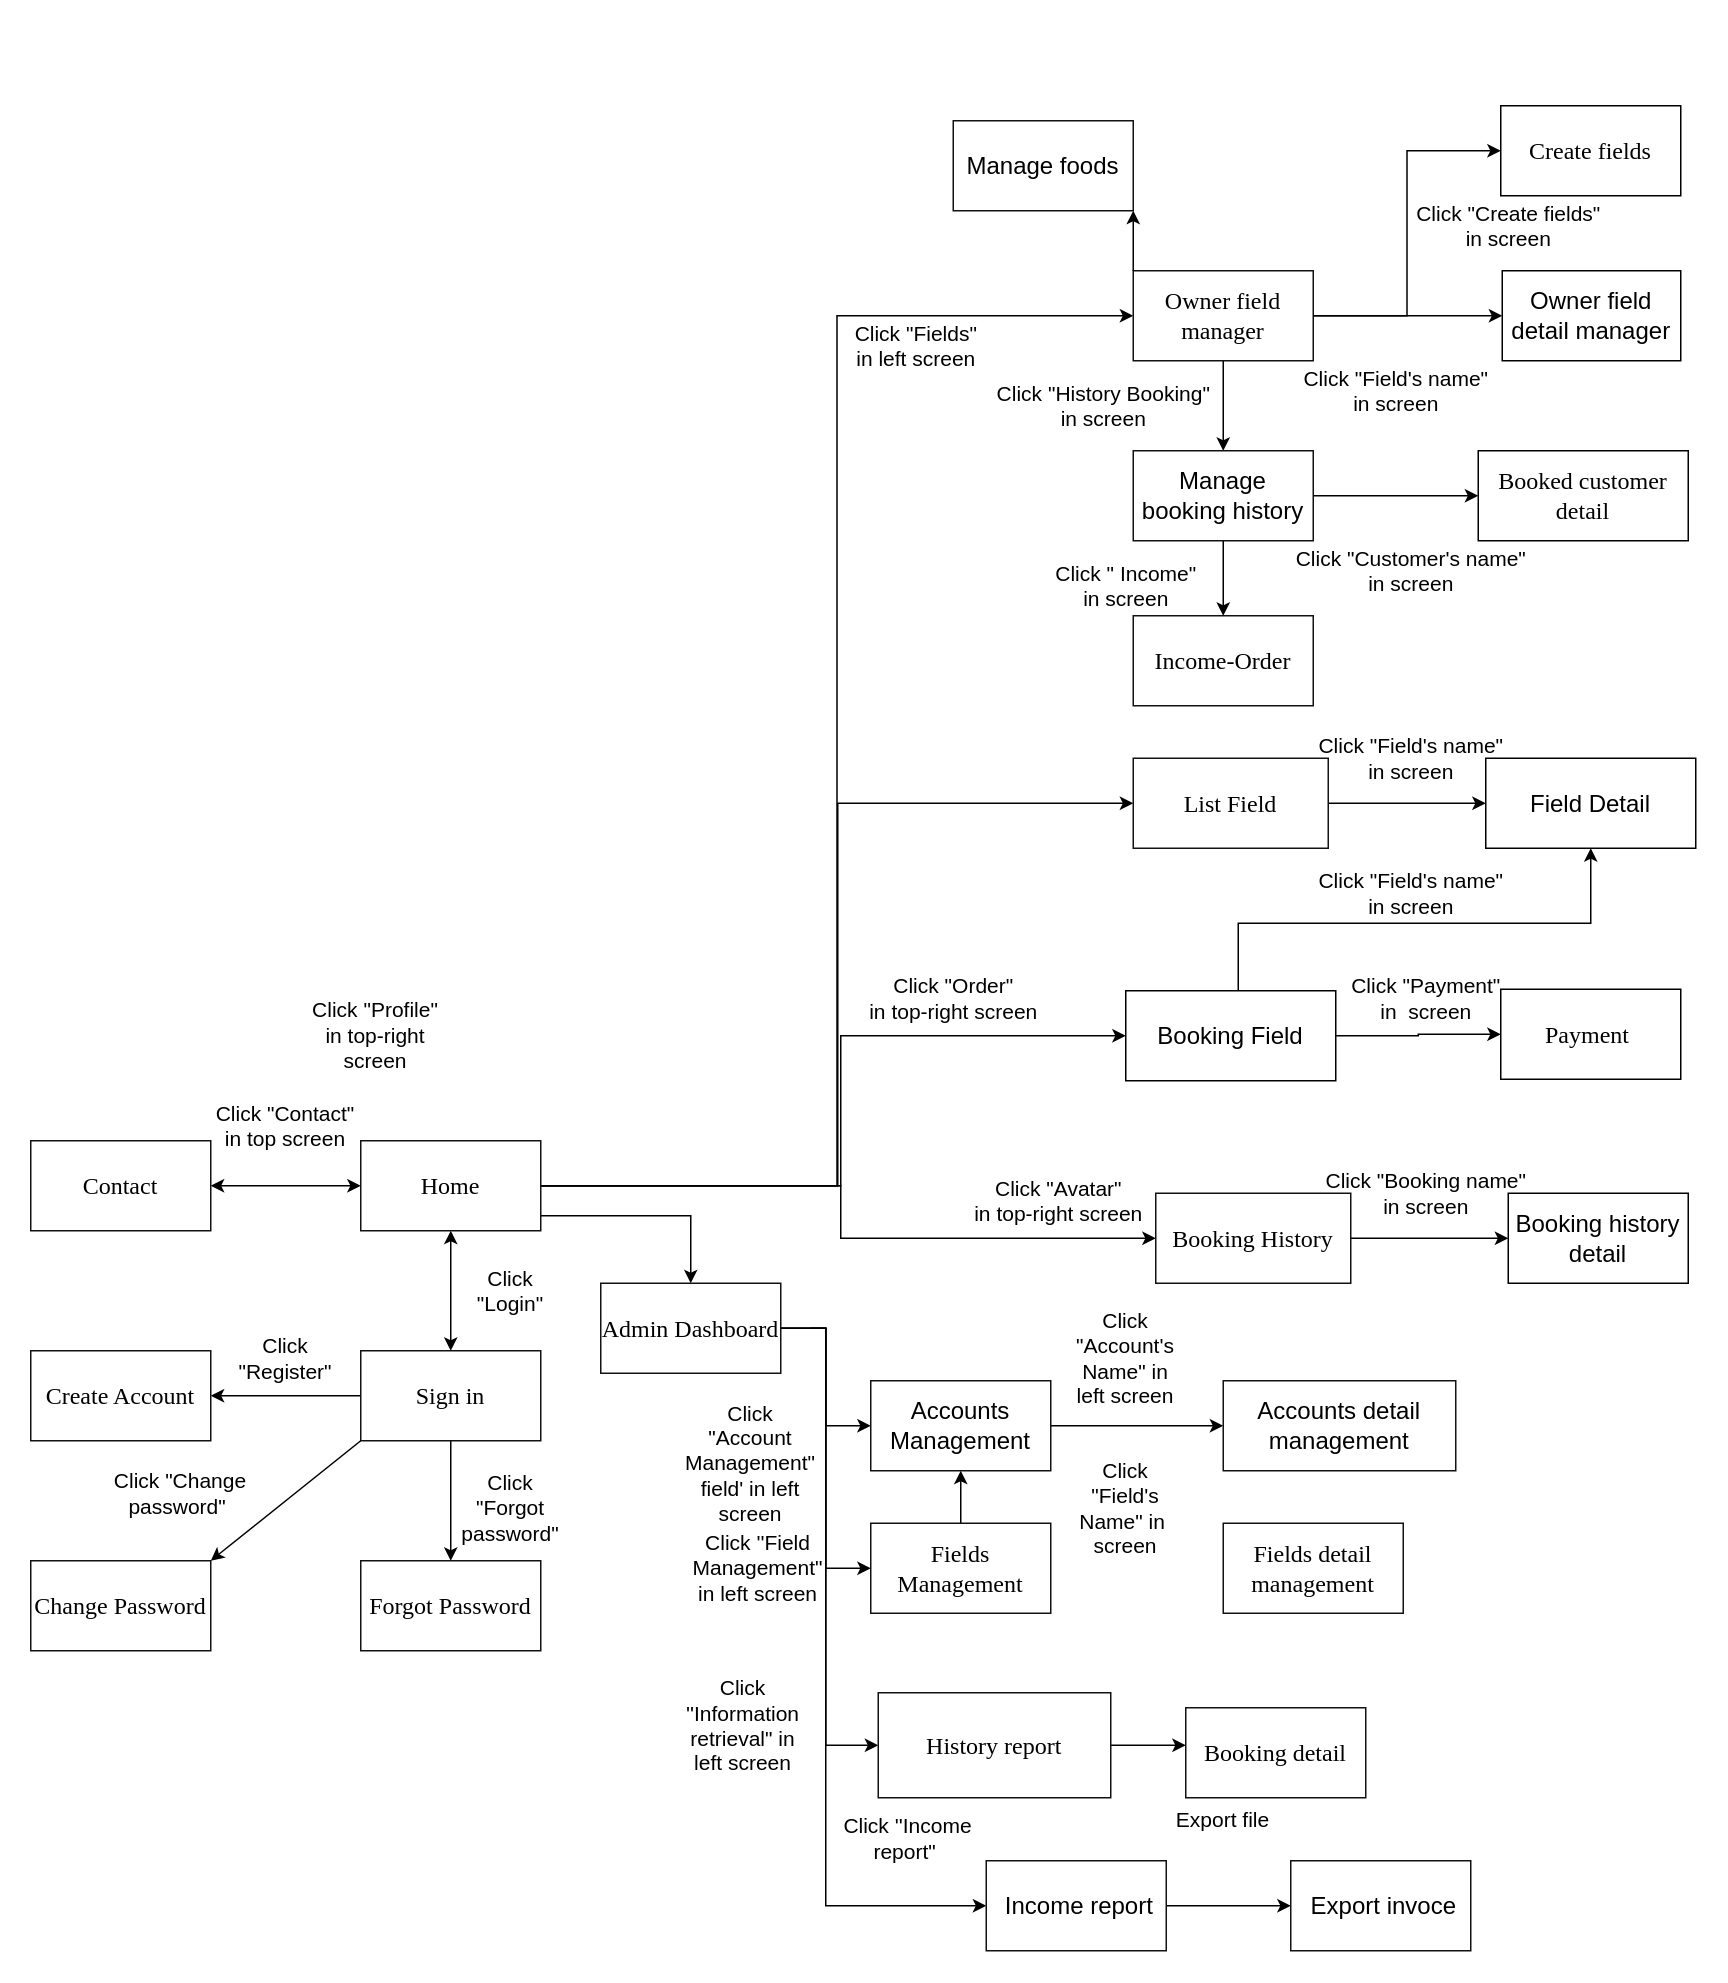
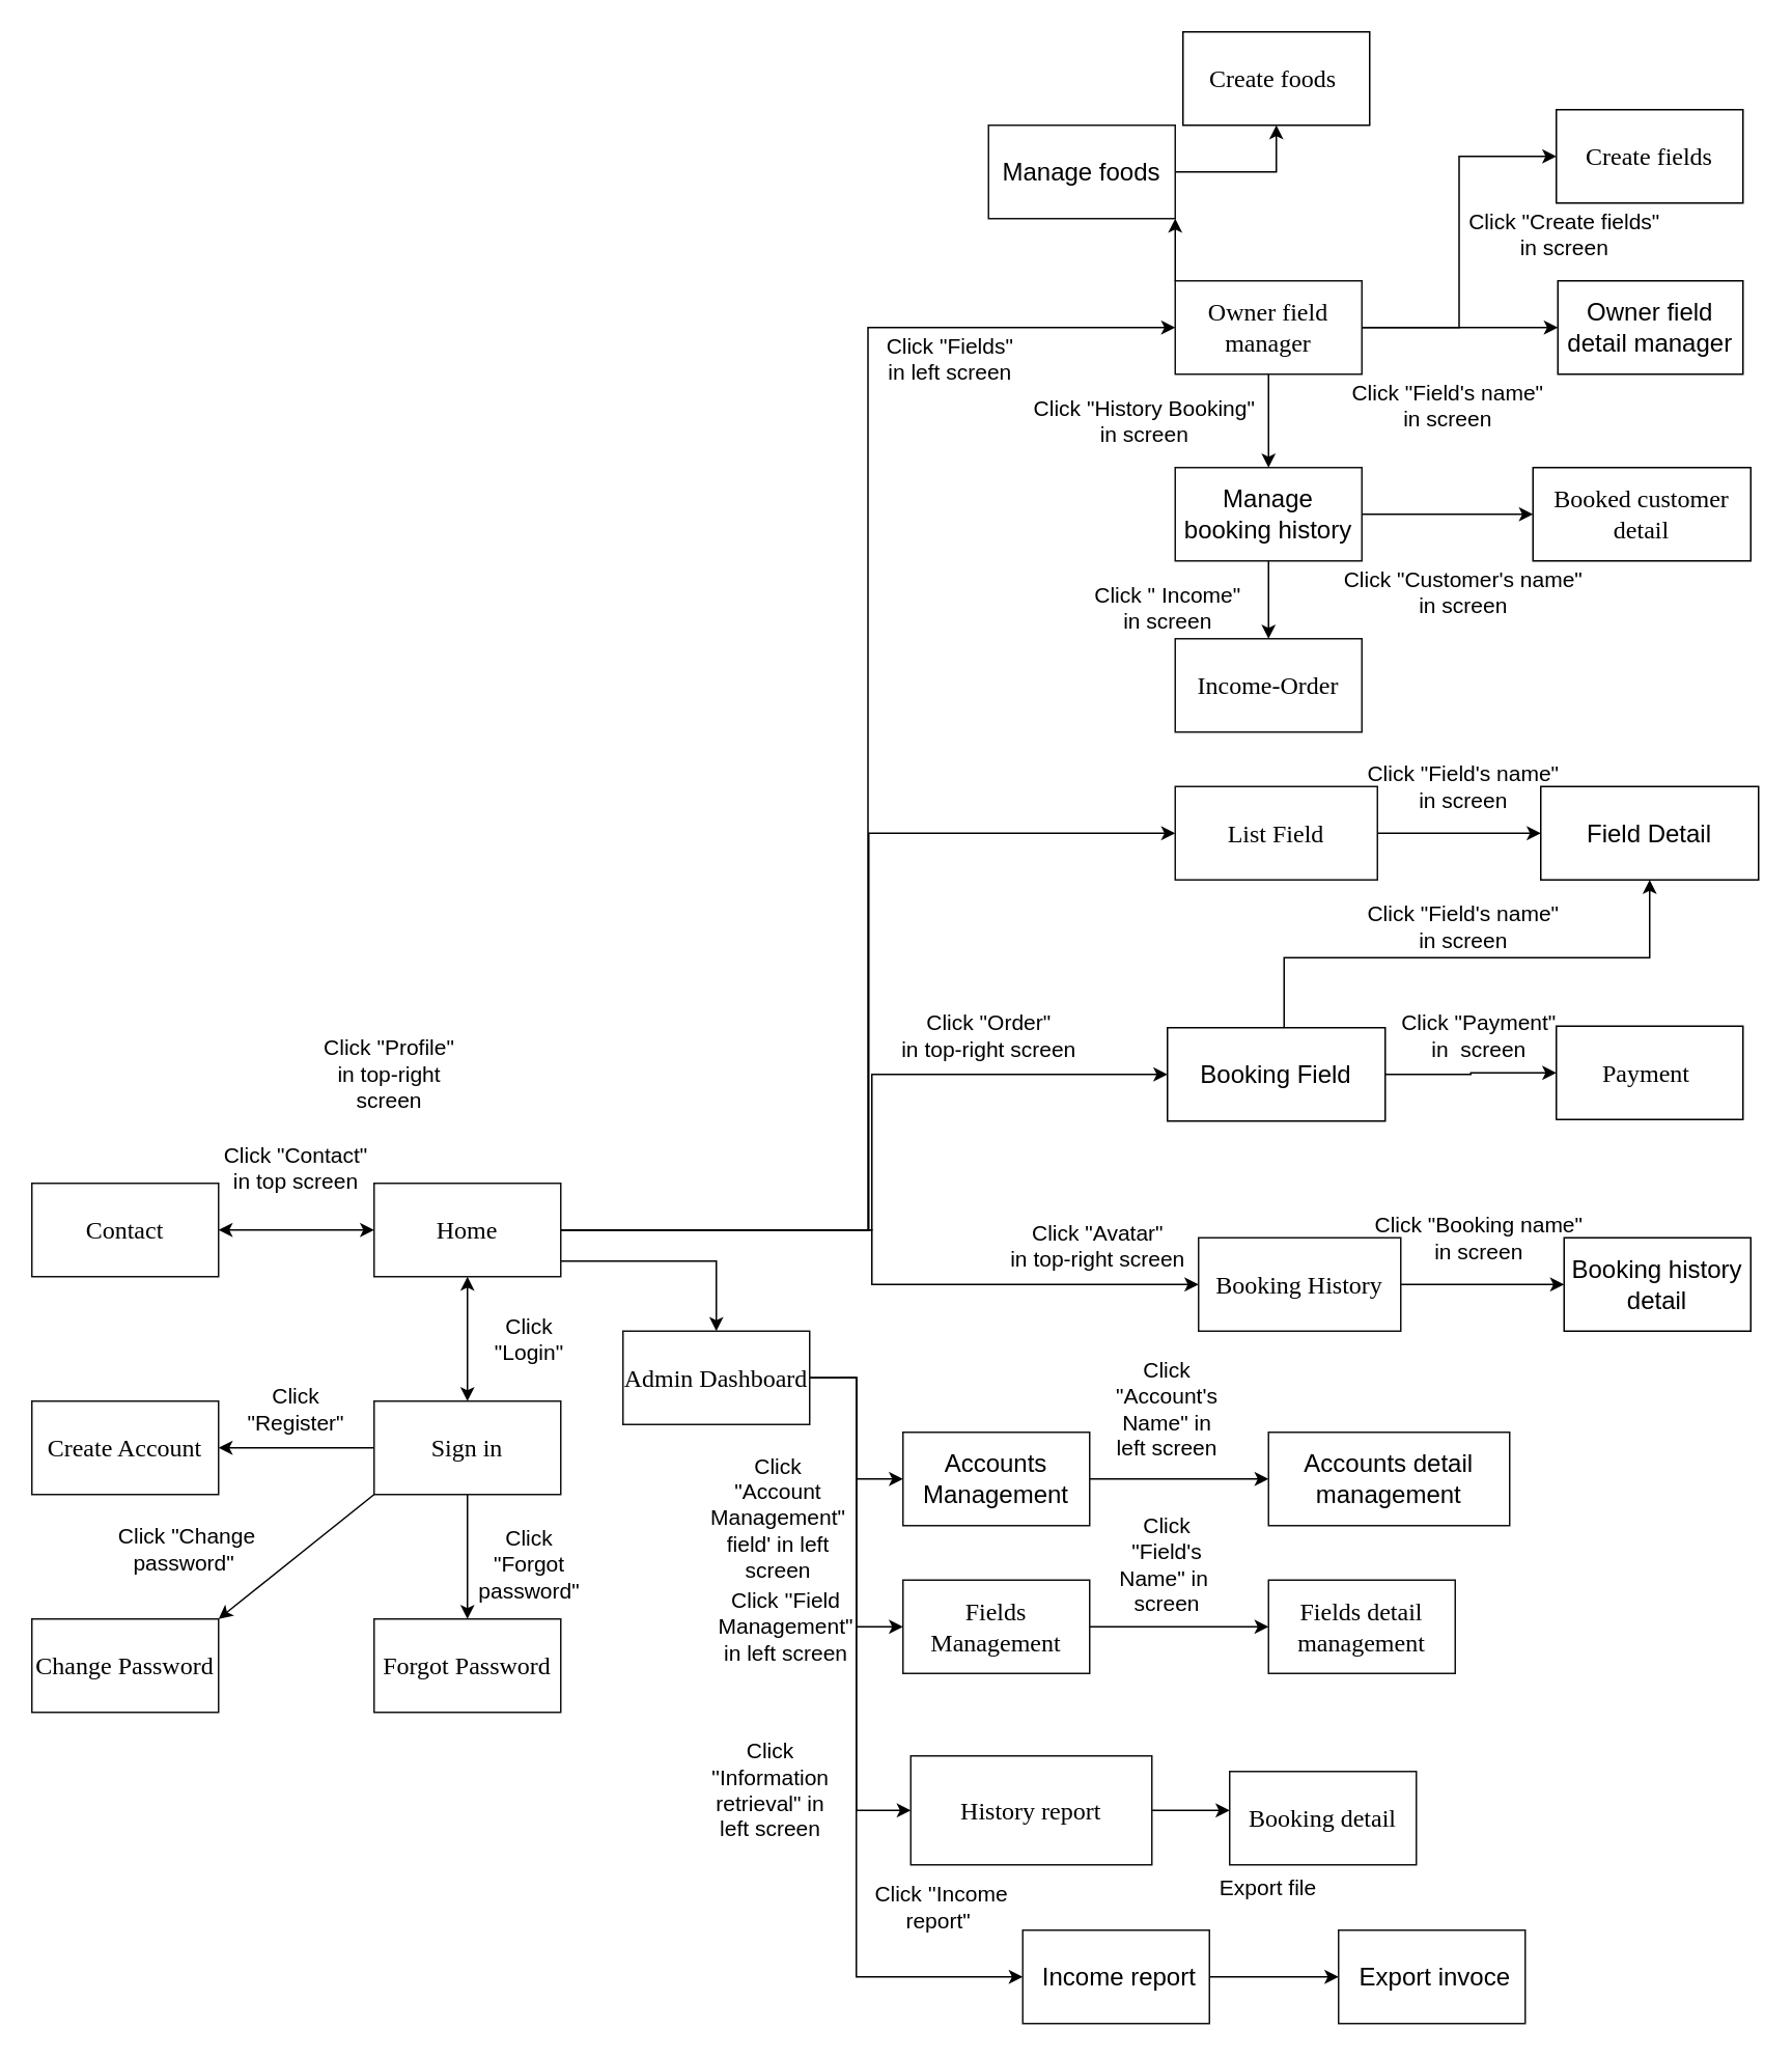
+ <mxCell id="72" value="&lt;span id=&quot;docs-internal-guid-a0433ad3-7fff-d0a6-f4f5-3cc767cfc540&quot;&gt;&lt;span style=&quot;font-size: 12pt; background-color: rgb(255, 255, 255); font-variant-numeric: normal; font-variant-east-asian: normal; vertical-align: baseline;&quot;&gt;&lt;font face=&quot;Verdana&quot;&gt;Create foods&amp;nbsp;&lt;/font&gt;&lt;/span&gt;&lt;/span&gt;" style="rounded=0;whiteSpace=wrap;html=1;fontSize=14;" vertex="1" parent="1"><mxGeometry x="760" y="20" width="120" height="60" as="geometry" /></mxCell>
+ <mxCell id="73" style="edgeStyle=orthogonalEdgeStyle;rounded=0;orthogonalLoop=1;jettySize=auto;html=1;entryX=0.5;entryY=1;entryDx=0;entryDy=0;" edge="1" parent="1" source="74" target="72"><mxGeometry relative="1" as="geometry" /></mxCell>
- <mxCell id="26" style="edgeStyle=orthogonalEdgeStyle;rounded=0;orthogonalLoop=1;jettySize=auto;html=1;" edge="1" parent="1" source="27" target="25"><mxGeometry relative="1" as="geometry" /></mxCell>
+ <mxCell id="26" style="edgeStyle=orthogonalEdgeStyle;rounded=0;orthogonalLoop=1;jettySize=auto;html=1;entryX=0;entryY=0.5;entryDx=0;entryDy=0;" edge="1" parent="1" source="27" target="69"><mxGeometry relative="1" as="geometry" /></mxCell>
